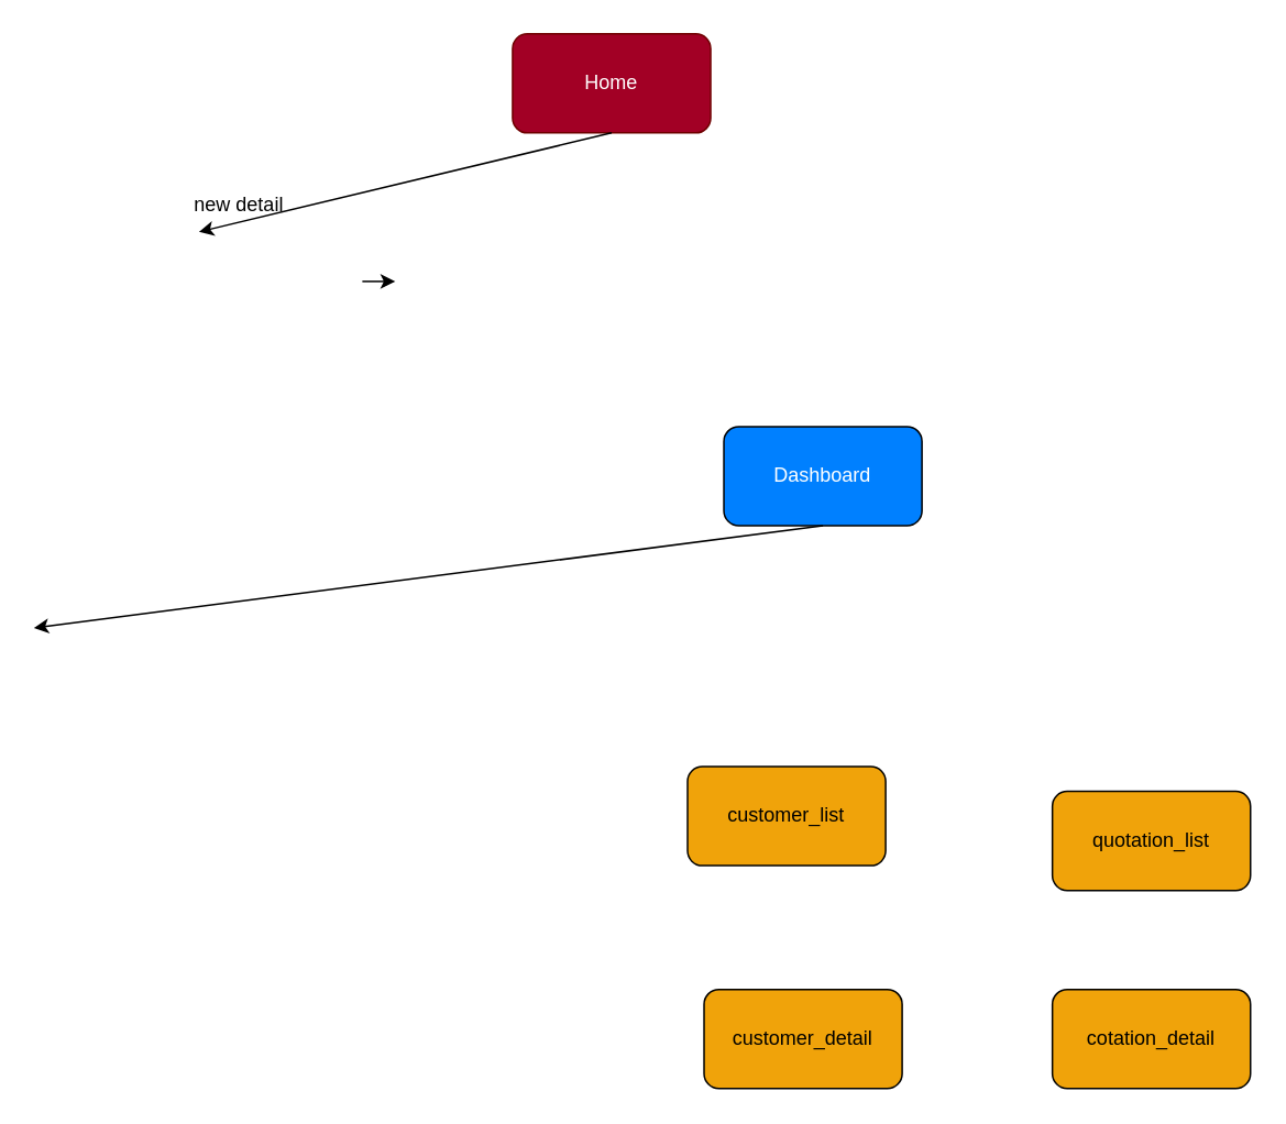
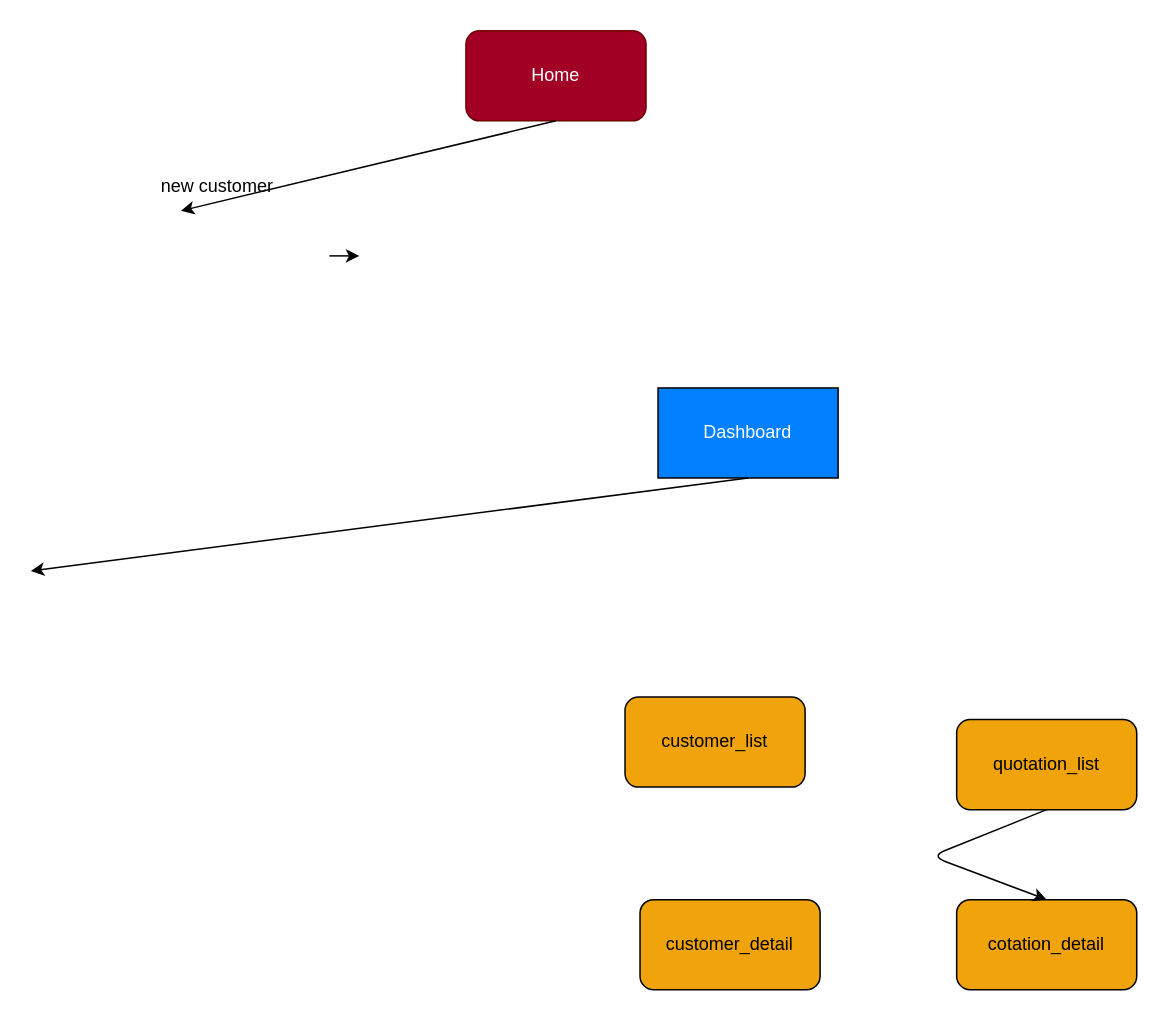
- <mxCell id="5" value="new detail" style="text;html=1;align=center;" parent="1" vertex="1"><mxGeometry x="104" y="110" width="80" height="30" as="geometry" /></mxCell>
+ <mxCell id="5" value="new customer" style="text;html=1;align=center;" parent="1" vertex="1"><mxGeometry x="104" y="110" width="80" height="30" as="geometry" /></mxCell>
- <mxCell id="3" value="Dashboard" style="rounded=1;whiteSpace=wrap;html=1;fillColor=#0080ff;fontColor=#ffffff;" parent="1" vertex="1"><mxGeometry x="438" y="258" width="120" height="60" as="geometry" /></mxCell>
+ <mxCell id="3" value="Dashboard" style="whiteSpace=wrap;html=1;fillColor=#0080ff;fontColor=#ffffff;rounded=0;" parent="1" vertex="1"><mxGeometry x="438" y="258" width="120" height="60" as="geometry" /></mxCell>
+ <mxCell id="12" style="entryX=0.5;entryY=0;entryDx=0;entryDy=0;exitX=0.5;exitY=1;exitDx=0;exitDy=0;" parent="1" source="8" target="9" edge="1"><mxGeometry relative="1" as="geometry"><mxPoint x="462.75" y="599" as="targetPoint" /><Array as="points"><mxPoint x="620" y="570" /></Array></mxGeometry></mxCell>
